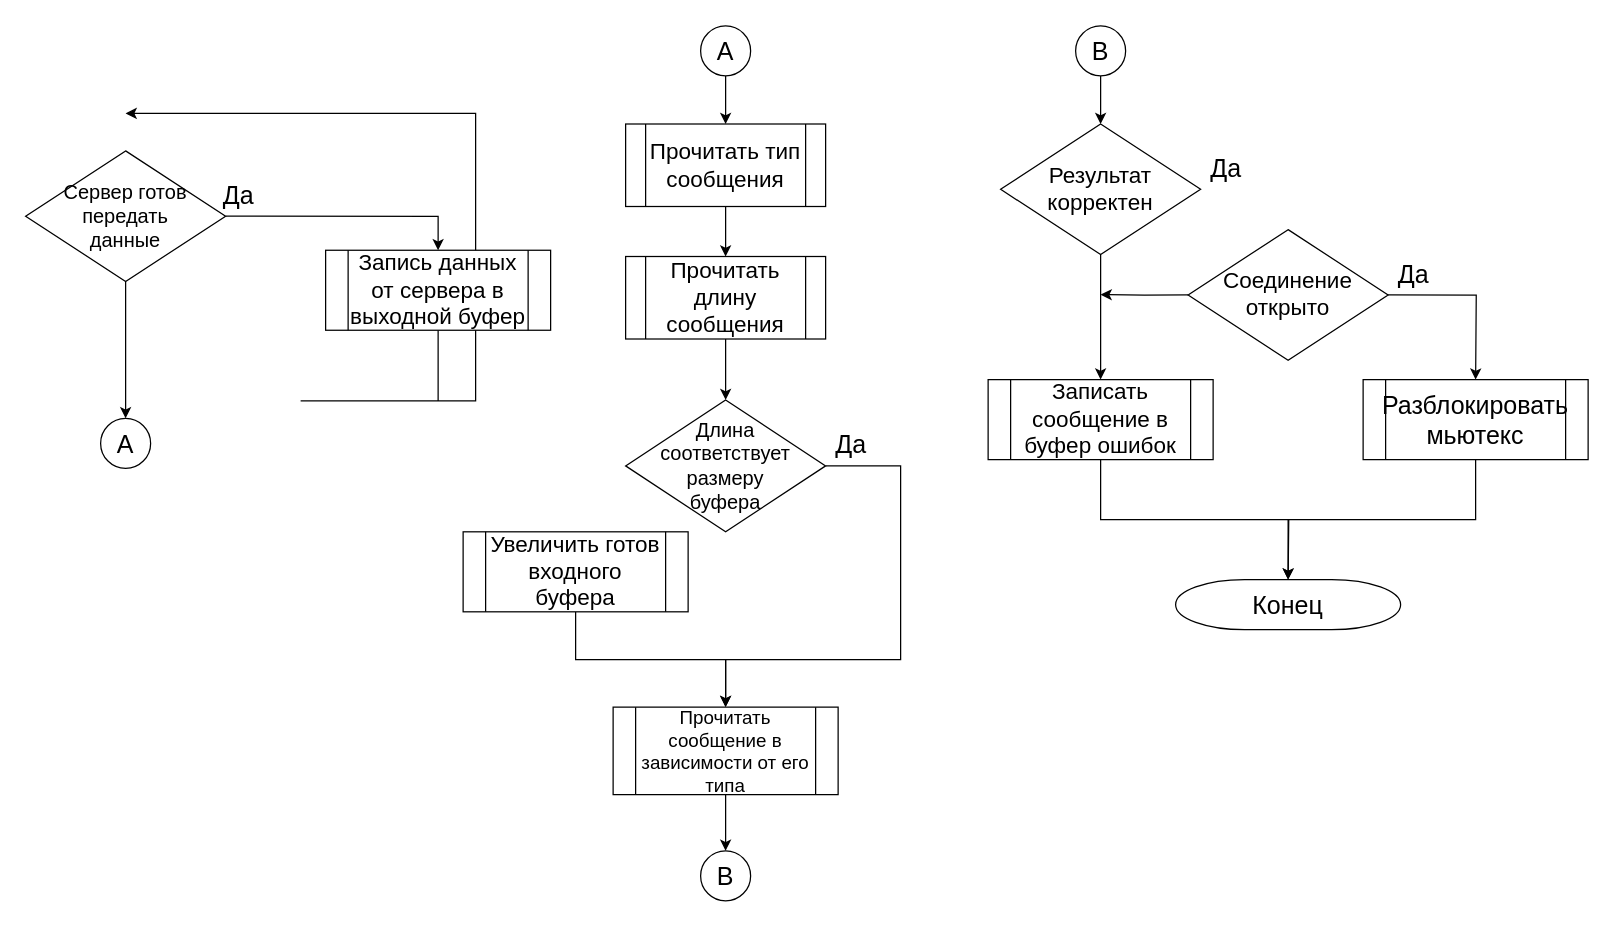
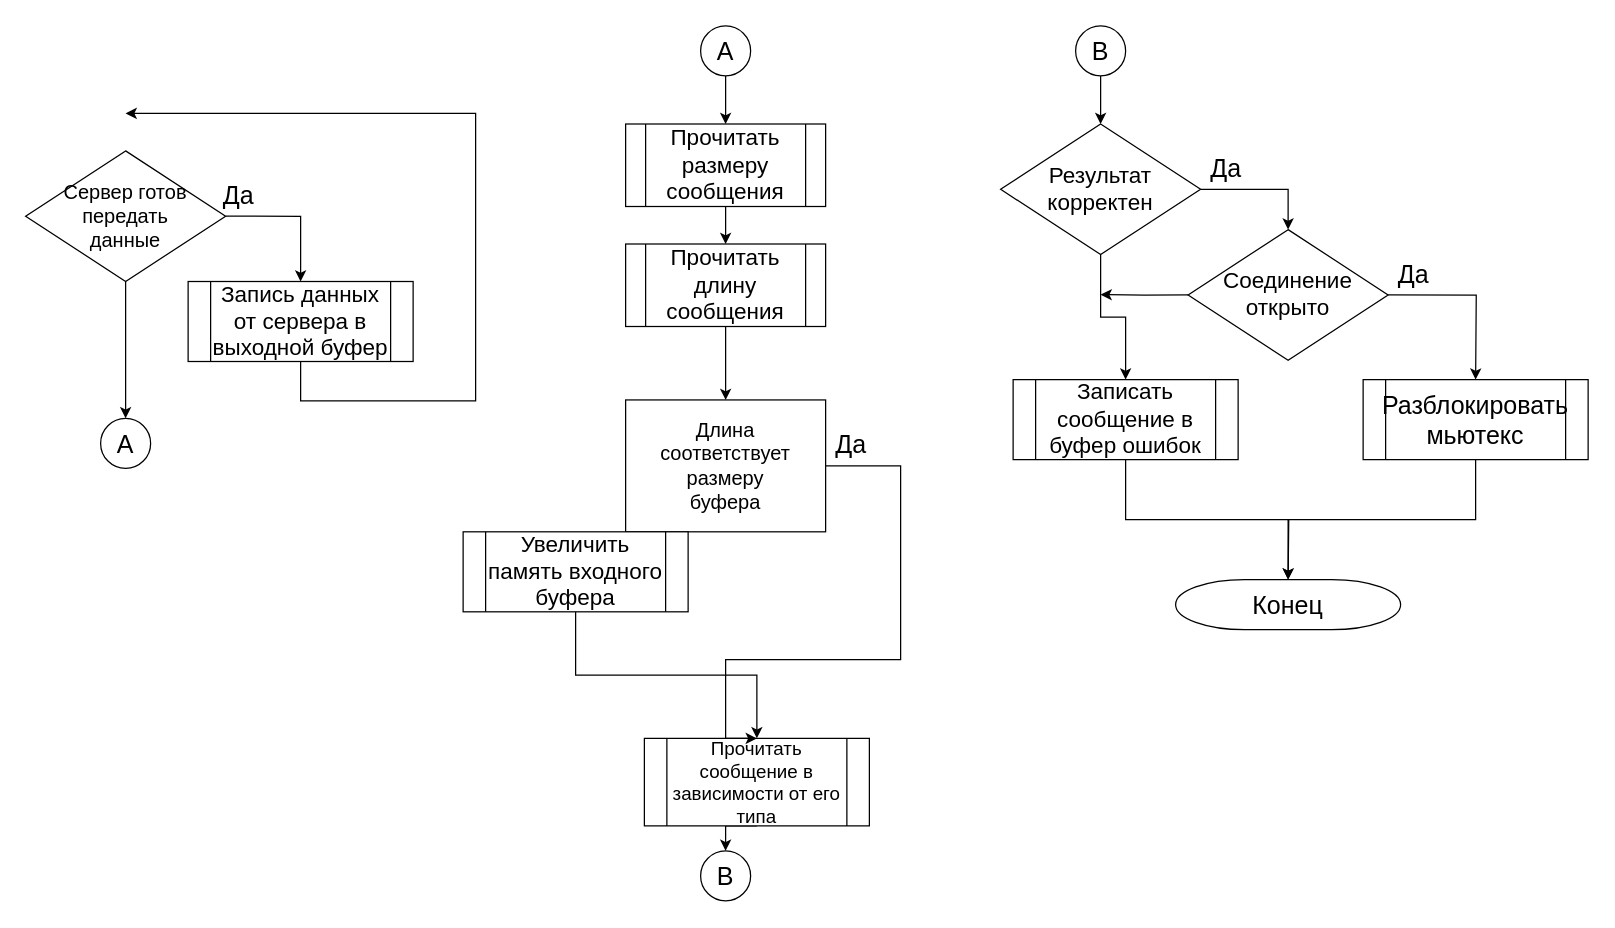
- <mxCell id="30" value="&lt;span style=&quot;font-size: 18px&quot;&gt;Прочитать тип сообщения&lt;/span&gt;" style="shape=process;whiteSpace=wrap;html=1;backgroundOutline=1;" parent="1" vertex="1"><mxGeometry x="500" y="98.5" width="160" height="66" as="geometry" /></mxCell>
+ <mxCell id="30" value="&lt;span style=&quot;font-size: 18px&quot;&gt;Прочитать размеру сообщения&lt;/span&gt;" style="shape=process;whiteSpace=wrap;html=1;backgroundOutline=1;" parent="1" vertex="1"><mxGeometry x="500" y="98.5" width="160" height="66" as="geometry" /></mxCell>
+ <mxCell id="9" style="edgeStyle=orthogonalEdgeStyle;rounded=0;orthogonalLoop=1;jettySize=auto;html=1;exitX=1;exitY=0.5;exitDx=0;exitDy=0;exitPerimeter=0;entryX=0.5;entryY=0;entryDx=0;entryDy=0;entryPerimeter=0;" parent="1" source="11" target="14" edge="1"><mxGeometry relative="1" as="geometry" /></mxCell>
- <mxCell id="8" value="&lt;font style=&quot;font-size: 18px&quot;&gt;Запись данных от сервера в выходной буфер&lt;/font&gt;" style="shape=process;whiteSpace=wrap;html=1;backgroundOutline=1;" parent="1" vertex="1"><mxGeometry x="260" y="199.5" width="180" height="64" as="geometry" /></mxCell>
+ <mxCell id="8" value="&lt;font style=&quot;font-size: 18px&quot;&gt;Запись данных от сервера в выходной буфер&lt;/font&gt;" style="shape=process;whiteSpace=wrap;html=1;backgroundOutline=1;" parent="1" vertex="1"><mxGeometry x="150" y="224.5" width="180" height="64" as="geometry" /></mxCell>
- <mxCell id="22" value="&lt;font style=&quot;font-size: 18px&quot;&gt;Прочитать длину сообщения&lt;/font&gt;" style="shape=process;whiteSpace=wrap;html=1;backgroundOutline=1;" parent="1" vertex="1"><mxGeometry x="500" y="204.5" width="160" height="66" as="geometry" /></mxCell>
+ <mxCell id="22" value="&lt;font style=&quot;font-size: 18px&quot;&gt;Прочитать длину сообщения&lt;/font&gt;" style="shape=process;whiteSpace=wrap;html=1;backgroundOutline=1;" parent="1" vertex="1"><mxGeometry x="500" y="194.5" width="160" height="66" as="geometry" /></mxCell>
- <mxCell id="19" value="&lt;font style=&quot;font-size: 18px&quot;&gt;Записать сообщение в буфер ошибок&lt;/font&gt;" style="shape=process;whiteSpace=wrap;html=1;backgroundOutline=1;" parent="1" vertex="1"><mxGeometry x="790" y="303" width="180" height="64" as="geometry" /></mxCell>
+ <mxCell id="19" value="&lt;font style=&quot;font-size: 18px&quot;&gt;Записать сообщение в буфер ошибок&lt;/font&gt;" style="shape=process;whiteSpace=wrap;html=1;backgroundOutline=1;" parent="1" vertex="1"><mxGeometry x="810" y="303" width="180" height="64" as="geometry" /></mxCell>
- <mxCell id="27" value="&lt;font style=&quot;font-size: 16px&quot;&gt;Длина &lt;br&gt;соответствует &lt;br&gt;размеру&lt;br&gt;буфера&lt;br&gt;&lt;/font&gt;" style="rhombus;whiteSpace=wrap;html=1;" parent="1" vertex="1"><mxGeometry x="500" y="319.25" width="160" height="105.5" as="geometry" /></mxCell>
+ <mxCell id="27" value="&lt;font style=&quot;font-size: 16px&quot;&gt;Длина &lt;br&gt;соответствует &lt;br&gt;размеру&lt;br&gt;буфера&lt;br&gt;&lt;/font&gt;" style="whiteSpace=wrap;html=1;rounded=0;" parent="1" vertex="1"><mxGeometry x="500" y="319.25" width="160" height="105.5" as="geometry" /></mxCell>
- <mxCell id="29" value="&lt;font style=&quot;font-size: 18px&quot;&gt;Увеличить готов входного буфера&lt;/font&gt;" style="shape=process;whiteSpace=wrap;html=1;backgroundOutline=1;" parent="1" vertex="1"><mxGeometry x="370" y="424.75" width="180" height="64" as="geometry" /></mxCell>
+ <mxCell id="29" value="&lt;font style=&quot;font-size: 18px&quot;&gt;Увеличить память входного буфера&lt;/font&gt;" style="shape=process;whiteSpace=wrap;html=1;backgroundOutline=1;" parent="1" vertex="1"><mxGeometry x="370" y="424.75" width="180" height="64" as="geometry" /></mxCell>
- <mxCell id="24" value="&lt;font style=&quot;font-size: 15px&quot;&gt;Прочитать сообщение в зависимости от его типа&lt;/font&gt;" style="shape=process;whiteSpace=wrap;html=1;backgroundOutline=1;" parent="1" vertex="1"><mxGeometry x="490" y="565" width="180" height="70" as="geometry" /></mxCell>
+ <mxCell id="24" value="&lt;font style=&quot;font-size: 15px&quot;&gt;Прочитать сообщение в зависимости от его типа&lt;/font&gt;" style="shape=process;whiteSpace=wrap;html=1;backgroundOutline=1;" parent="1" vertex="1"><mxGeometry x="515" y="590" width="180" height="70" as="geometry" /></mxCell>
